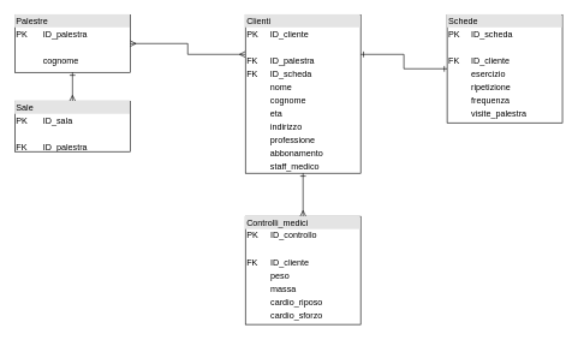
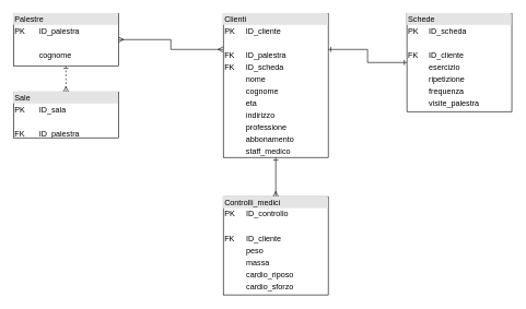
- <mxCell id="9" style="edgeStyle=orthogonalEdgeStyle;rounded=0;orthogonalLoop=1;jettySize=auto;html=1;entryX=0.5;entryY=1;entryDx=0;entryDy=0;startArrow=ERmany;startFill=0;endArrow=ERone;endFill=0;" edge="1" parent="1" source="10" target="3"><mxGeometry relative="1" as="geometry" /></mxCell>
+ <mxCell id="9" style="edgeStyle=orthogonalEdgeStyle;rounded=0;orthogonalLoop=1;jettySize=auto;html=1;entryX=0.5;entryY=1;entryDx=0;entryDy=0;startArrow=ERmany;startFill=0;endArrow=ERone;endFill=0;dashed=1;" edge="1" parent="1" source="10" target="3"><mxGeometry relative="1" as="geometry" /></mxCell>
